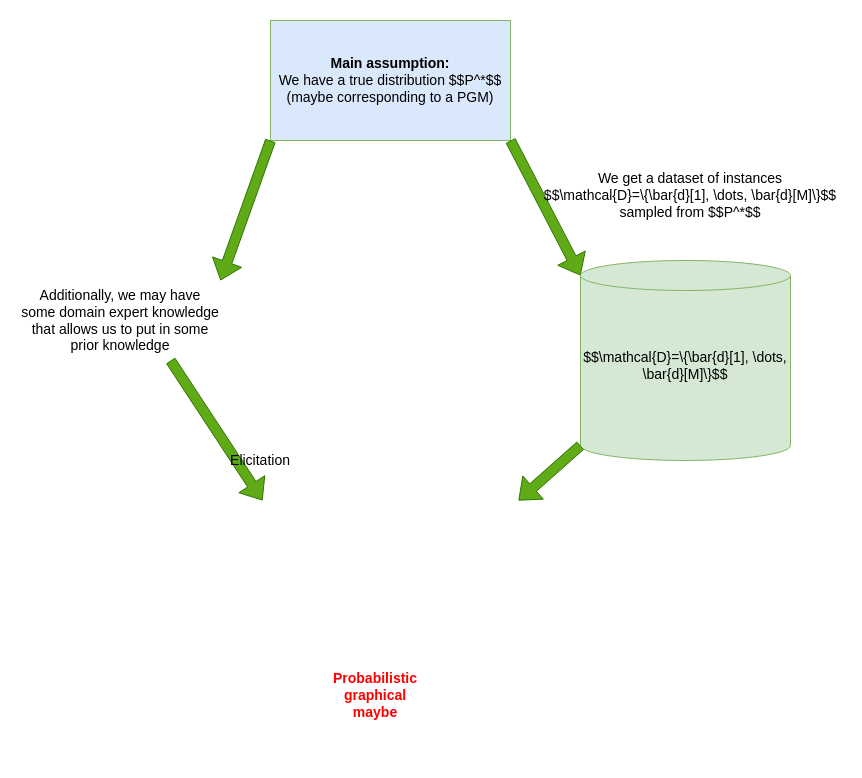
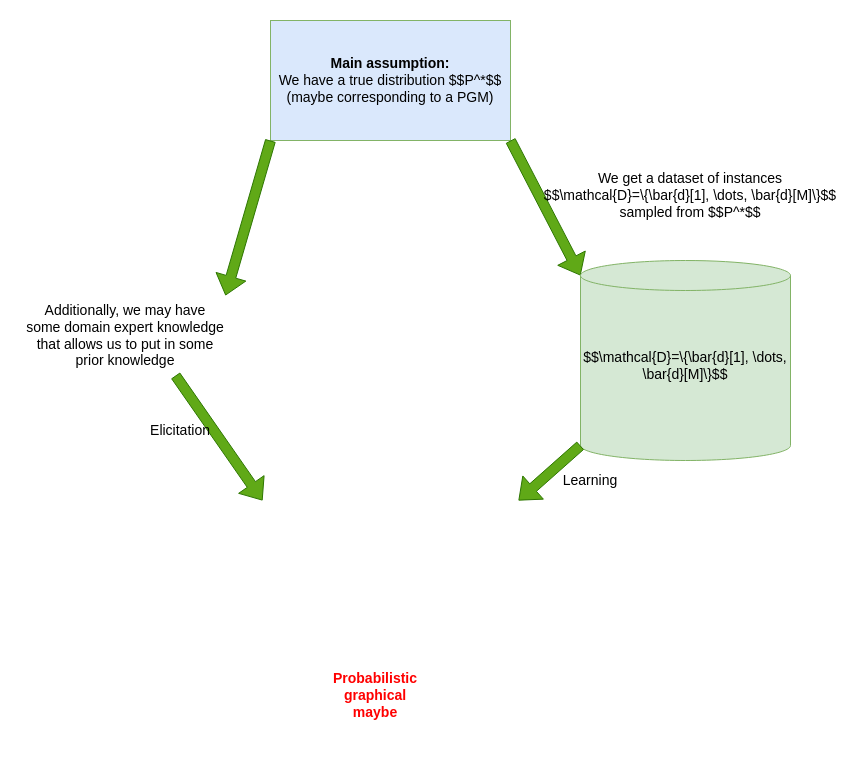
- <mxCell id="9" value="&lt;font style=&quot;font-size: 14px&quot;&gt;Additionally, we may have some domain expert knowledge that allows us to put in some prior knowledge&lt;/font&gt;" style="text;html=1;strokeColor=none;fillColor=none;align=center;verticalAlign=middle;whiteSpace=wrap;rounded=0;" vertex="1" parent="1"><mxGeometry x="20" y="280" width="200" height="80" as="geometry" /></mxCell>
+ <mxCell id="9" value="&lt;font style=&quot;font-size: 14px&quot;&gt;Additionally, we may have some domain expert knowledge that allows us to put in some prior knowledge&lt;/font&gt;" style="text;html=1;strokeColor=none;fillColor=none;align=center;verticalAlign=middle;whiteSpace=wrap;rounded=0;" vertex="1" parent="1"><mxGeometry x="25" y="295" width="200" height="80" as="geometry" /></mxCell>
- <mxCell id="16" value="Elicitation" style="text;html=1;strokeColor=none;fillColor=none;align=center;verticalAlign=middle;whiteSpace=wrap;rounded=0;fontSize=14;" vertex="1" parent="1"><mxGeometry x="240" y="450" width="40" height="20" as="geometry" /></mxCell>
+ <mxCell id="16" value="Elicitation" style="text;html=1;strokeColor=none;fillColor=none;align=center;verticalAlign=middle;whiteSpace=wrap;rounded=0;fontSize=14;" vertex="1" parent="1"><mxGeometry x="160" y="420" width="40" height="20" as="geometry" /></mxCell>
+ <mxCell id="15" value="Learning" style="text;html=1;strokeColor=none;fillColor=none;align=center;verticalAlign=middle;whiteSpace=wrap;rounded=0;fontSize=14;" vertex="1" parent="1"><mxGeometry x="570" y="470" width="40" height="20" as="geometry" /></mxCell>
